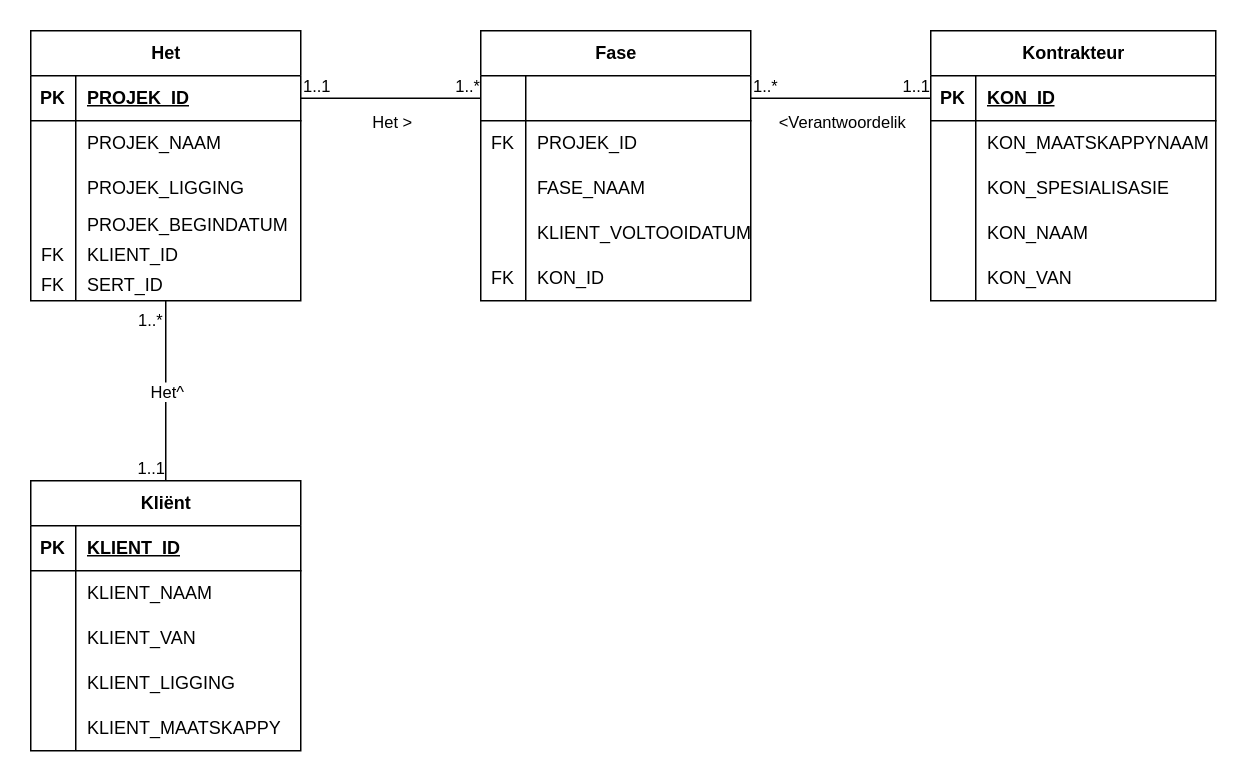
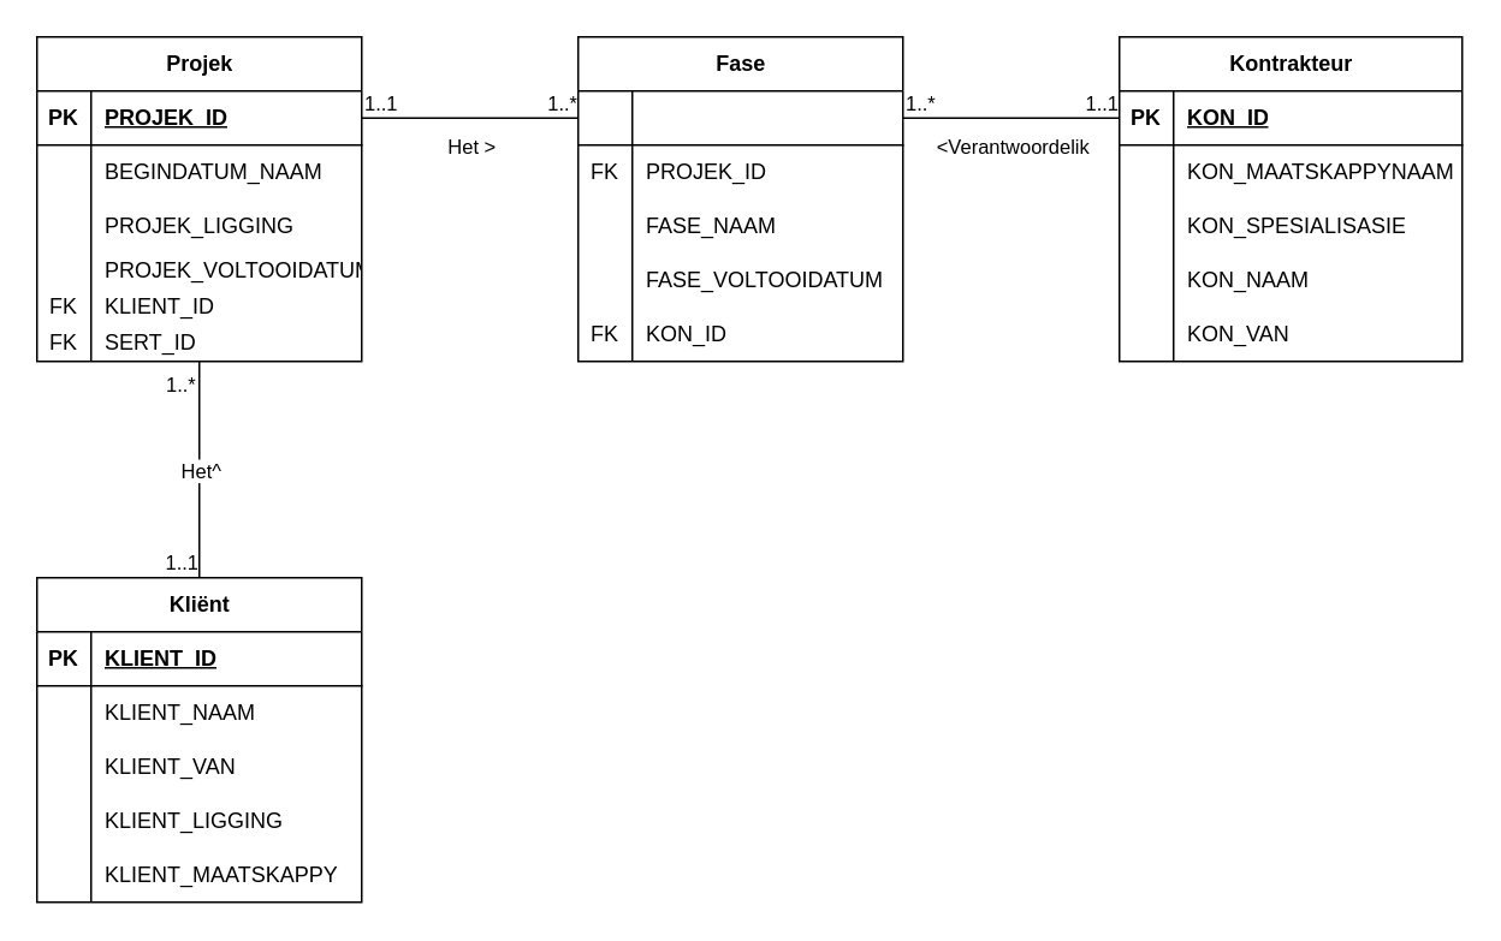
- <mxCell id="6" value="Het" style="shape=table;startSize=30;container=1;collapsible=1;childLayout=tableLayout;fixedRows=1;rowLines=0;fontStyle=1;align=center;resizeLast=1;html=1;" vertex="1" parent="1"><mxGeometry x="20" y="20" width="180" height="180" as="geometry" /></mxCell>
+ <mxCell id="6" value="Projek" style="shape=table;startSize=30;container=1;collapsible=1;childLayout=tableLayout;fixedRows=1;rowLines=0;fontStyle=1;align=center;resizeLast=1;html=1;" vertex="1" parent="1"><mxGeometry x="20" y="20" width="180" height="180" as="geometry" /></mxCell>
- <mxCell id="12" value="PROJEK_NAAM" style="shape=partialRectangle;connectable=0;fillColor=none;top=0;left=0;bottom=0;right=0;align=left;spacingLeft=6;overflow=hidden;whiteSpace=wrap;html=1;" vertex="1" parent="10"><mxGeometry x="30" width="150" height="30" as="geometry"><mxRectangle width="150" height="30" as="alternateBounds" /></mxGeometry></mxCell>
+ <mxCell id="12" value="BEGINDATUM_NAAM" style="shape=partialRectangle;connectable=0;fillColor=none;top=0;left=0;bottom=0;right=0;align=left;spacingLeft=6;overflow=hidden;whiteSpace=wrap;html=1;" vertex="1" parent="10"><mxGeometry x="30" width="150" height="30" as="geometry"><mxRectangle width="150" height="30" as="alternateBounds" /></mxGeometry></mxCell>
- <mxCell id="18" value="PROJEK_BEGINDATUM" style="shape=partialRectangle;connectable=0;fillColor=none;top=0;left=0;bottom=0;right=0;align=left;spacingLeft=6;overflow=hidden;whiteSpace=wrap;html=1;" vertex="1" parent="16"><mxGeometry x="30" width="150" height="20" as="geometry"><mxRectangle width="150" height="20" as="alternateBounds" /></mxGeometry></mxCell>
+ <mxCell id="18" value="PROJEK_VOLTOOIDATUM" style="shape=partialRectangle;connectable=0;fillColor=none;top=0;left=0;bottom=0;right=0;align=left;spacingLeft=6;overflow=hidden;whiteSpace=wrap;html=1;" vertex="1" parent="16"><mxGeometry x="30" width="150" height="20" as="geometry"><mxRectangle width="150" height="20" as="alternateBounds" /></mxGeometry></mxCell>
- <mxCell id="53" value="KLIENT_VOLTOOIDATUM" style="shape=partialRectangle;connectable=0;fillColor=none;top=0;left=0;bottom=0;right=0;align=left;spacingLeft=6;overflow=hidden;whiteSpace=wrap;html=1;" vertex="1" parent="51"><mxGeometry x="30" width="150" height="30" as="geometry"><mxRectangle width="150" height="30" as="alternateBounds" /></mxGeometry></mxCell>
+ <mxCell id="53" value="FASE_VOLTOOIDATUM" style="shape=partialRectangle;connectable=0;fillColor=none;top=0;left=0;bottom=0;right=0;align=left;spacingLeft=6;overflow=hidden;whiteSpace=wrap;html=1;" vertex="1" parent="51"><mxGeometry x="30" width="150" height="30" as="geometry"><mxRectangle width="150" height="30" as="alternateBounds" /></mxGeometry></mxCell>
